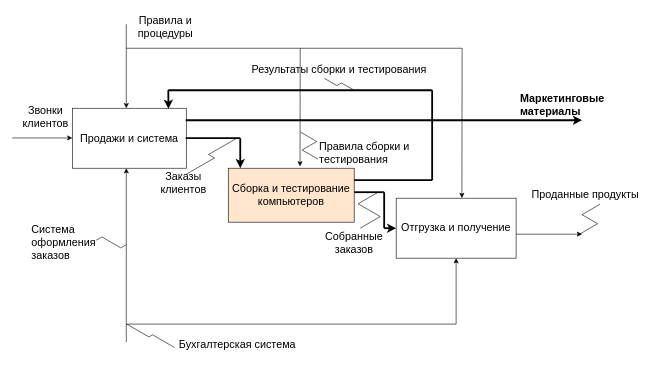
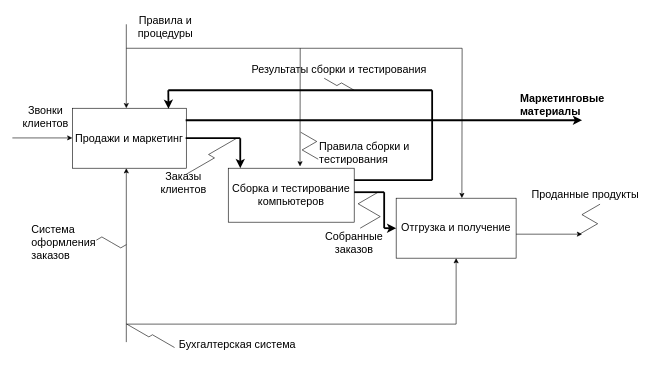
- <mxCell id="2" value="Продажи и система" style="rounded=0;whiteSpace=wrap;html=1;fontSize=18;" parent="1" vertex="1"><mxGeometry x="120" y="180" width="190" height="100" as="geometry" /></mxCell>
+ <mxCell id="2" value="Продажи и маркетинг" style="rounded=0;whiteSpace=wrap;html=1;fontSize=18;" parent="1" vertex="1"><mxGeometry x="120" y="180" width="190" height="100" as="geometry" /></mxCell>
- <mxCell id="12" value="Сборка и тестирование&lt;br&gt;компьютеров" style="rounded=0;whiteSpace=wrap;html=1;fontSize=18;fillColor=#ffe6cc;" parent="1" vertex="1"><mxGeometry x="380" y="280" width="210" height="90" as="geometry" /></mxCell>
+ <mxCell id="12" value="Сборка и тестирование&lt;br&gt;компьютеров" style="rounded=0;whiteSpace=wrap;html=1;fontSize=18;" parent="1" vertex="1"><mxGeometry x="380" y="280" width="210" height="90" as="geometry" /></mxCell>
